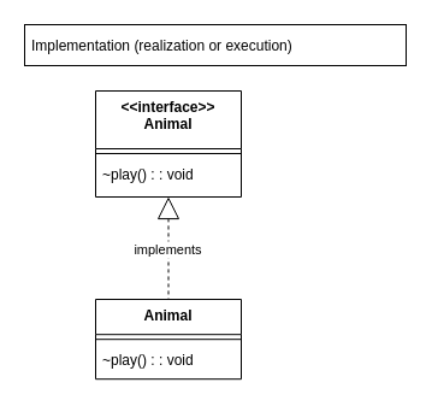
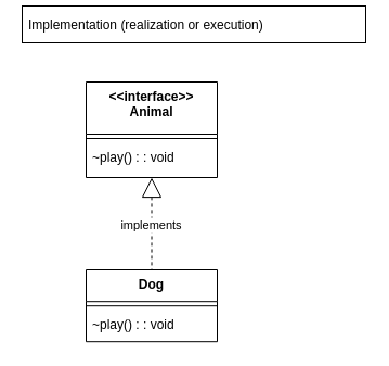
- <mxCell id="8" value="Implementation (realization or execution)" style="align=left;spacingLeft=4;" vertex="1" parent="1"><mxGeometry x="20" y="20" width="317" height="34" as="geometry" /></mxCell>
+ <mxCell id="8" value="Implementation (realization or execution)" style="align=left;spacingLeft=4;" vertex="1" parent="1"><mxGeometry x="20" y="5" width="317" height="34" as="geometry" /></mxCell>
- <mxCell id="5" value="Animal" style="swimlane;fontStyle=1;align=center;verticalAlign=top;childLayout=stackLayout;horizontal=1;startSize=29.2;horizontalStack=0;resizeParent=1;resizeParentMax=0;resizeLast=0;collapsible=0;marginBottom=0;" vertex="1" parent="1"><mxGeometry x="79" y="248" width="121" height="66.2" as="geometry" /></mxCell>
+ <mxCell id="5" value="Dog" style="swimlane;fontStyle=1;align=center;verticalAlign=top;childLayout=stackLayout;horizontal=1;startSize=29.2;horizontalStack=0;resizeParent=1;resizeParentMax=0;resizeLast=0;collapsible=0;marginBottom=0;" vertex="1" parent="1"><mxGeometry x="79" y="248" width="121" height="66.2" as="geometry" /></mxCell>
